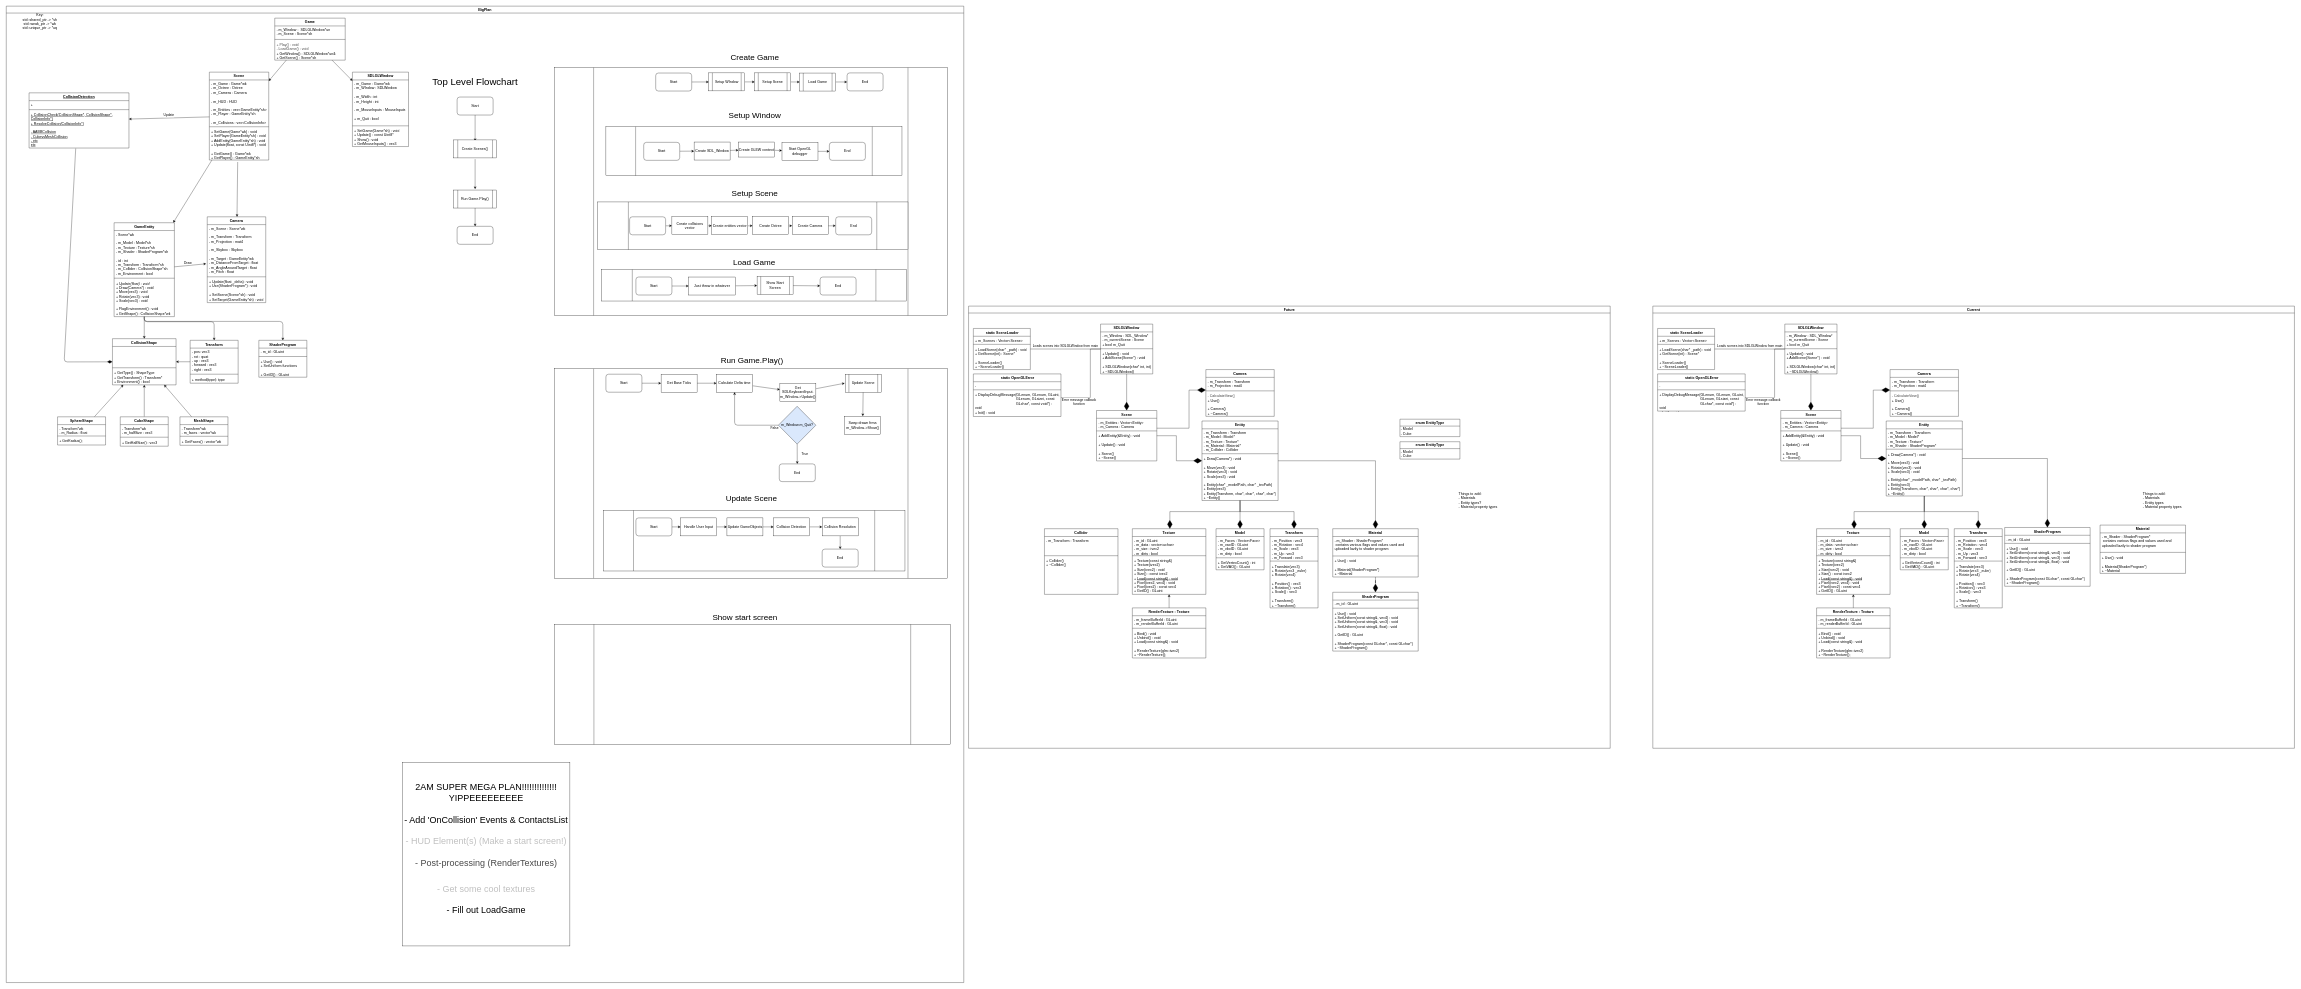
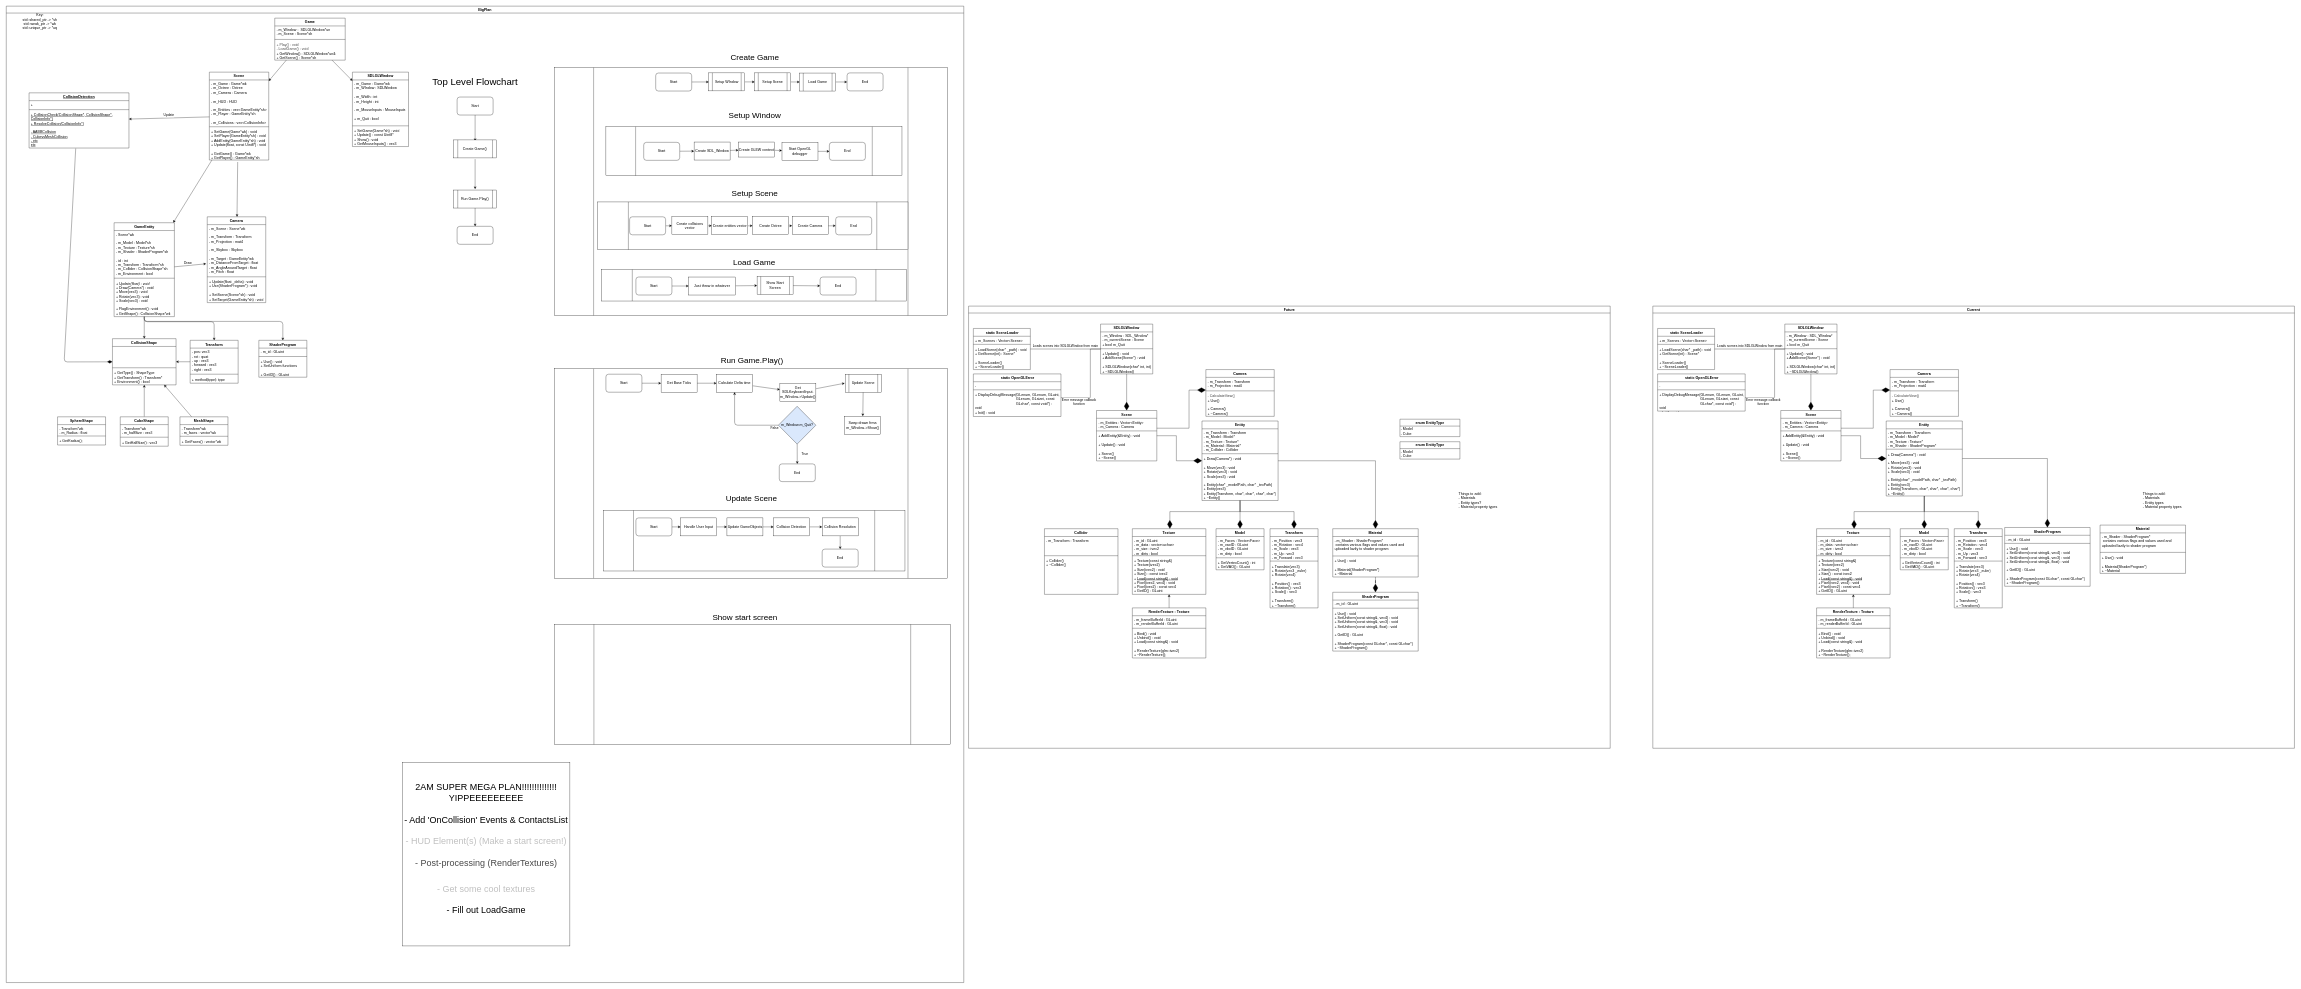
- <mxCell id="182" value="Create Scenes()" style="shape=process;whiteSpace=wrap;html=1;backgroundOutline=1;" parent="131" vertex="1"><mxGeometry x="1491" y="446" width="144" height="60" as="geometry" /></mxCell>
+ <mxCell id="182" value="Create Game()" style="shape=process;whiteSpace=wrap;html=1;backgroundOutline=1;" parent="131" vertex="1"><mxGeometry x="1491" y="446" width="144" height="60" as="geometry" /></mxCell>
- <mxCell id="254" style="edgeStyle=none;html=1;" parent="131" source="255" target="161" edge="1"><mxGeometry relative="1" as="geometry" /></mxCell>
